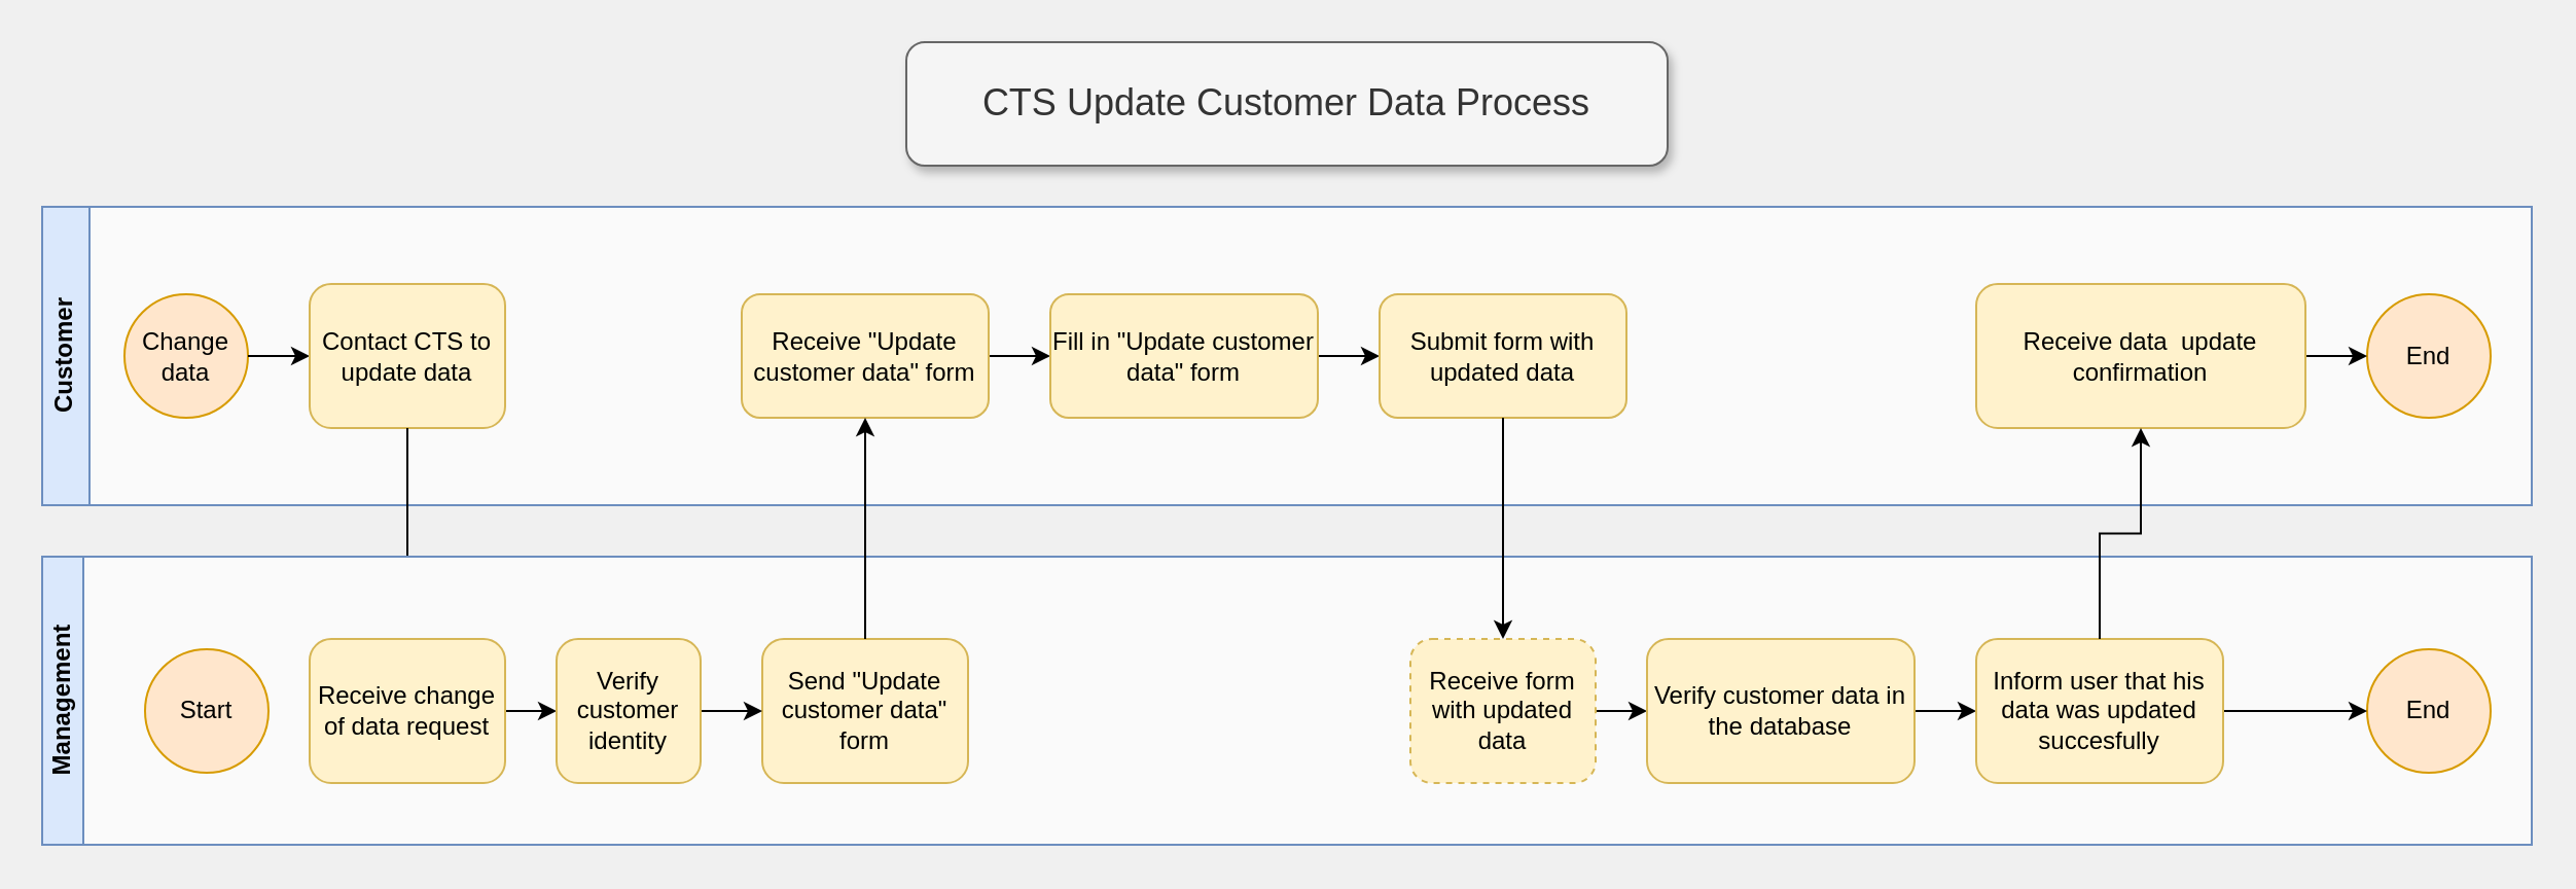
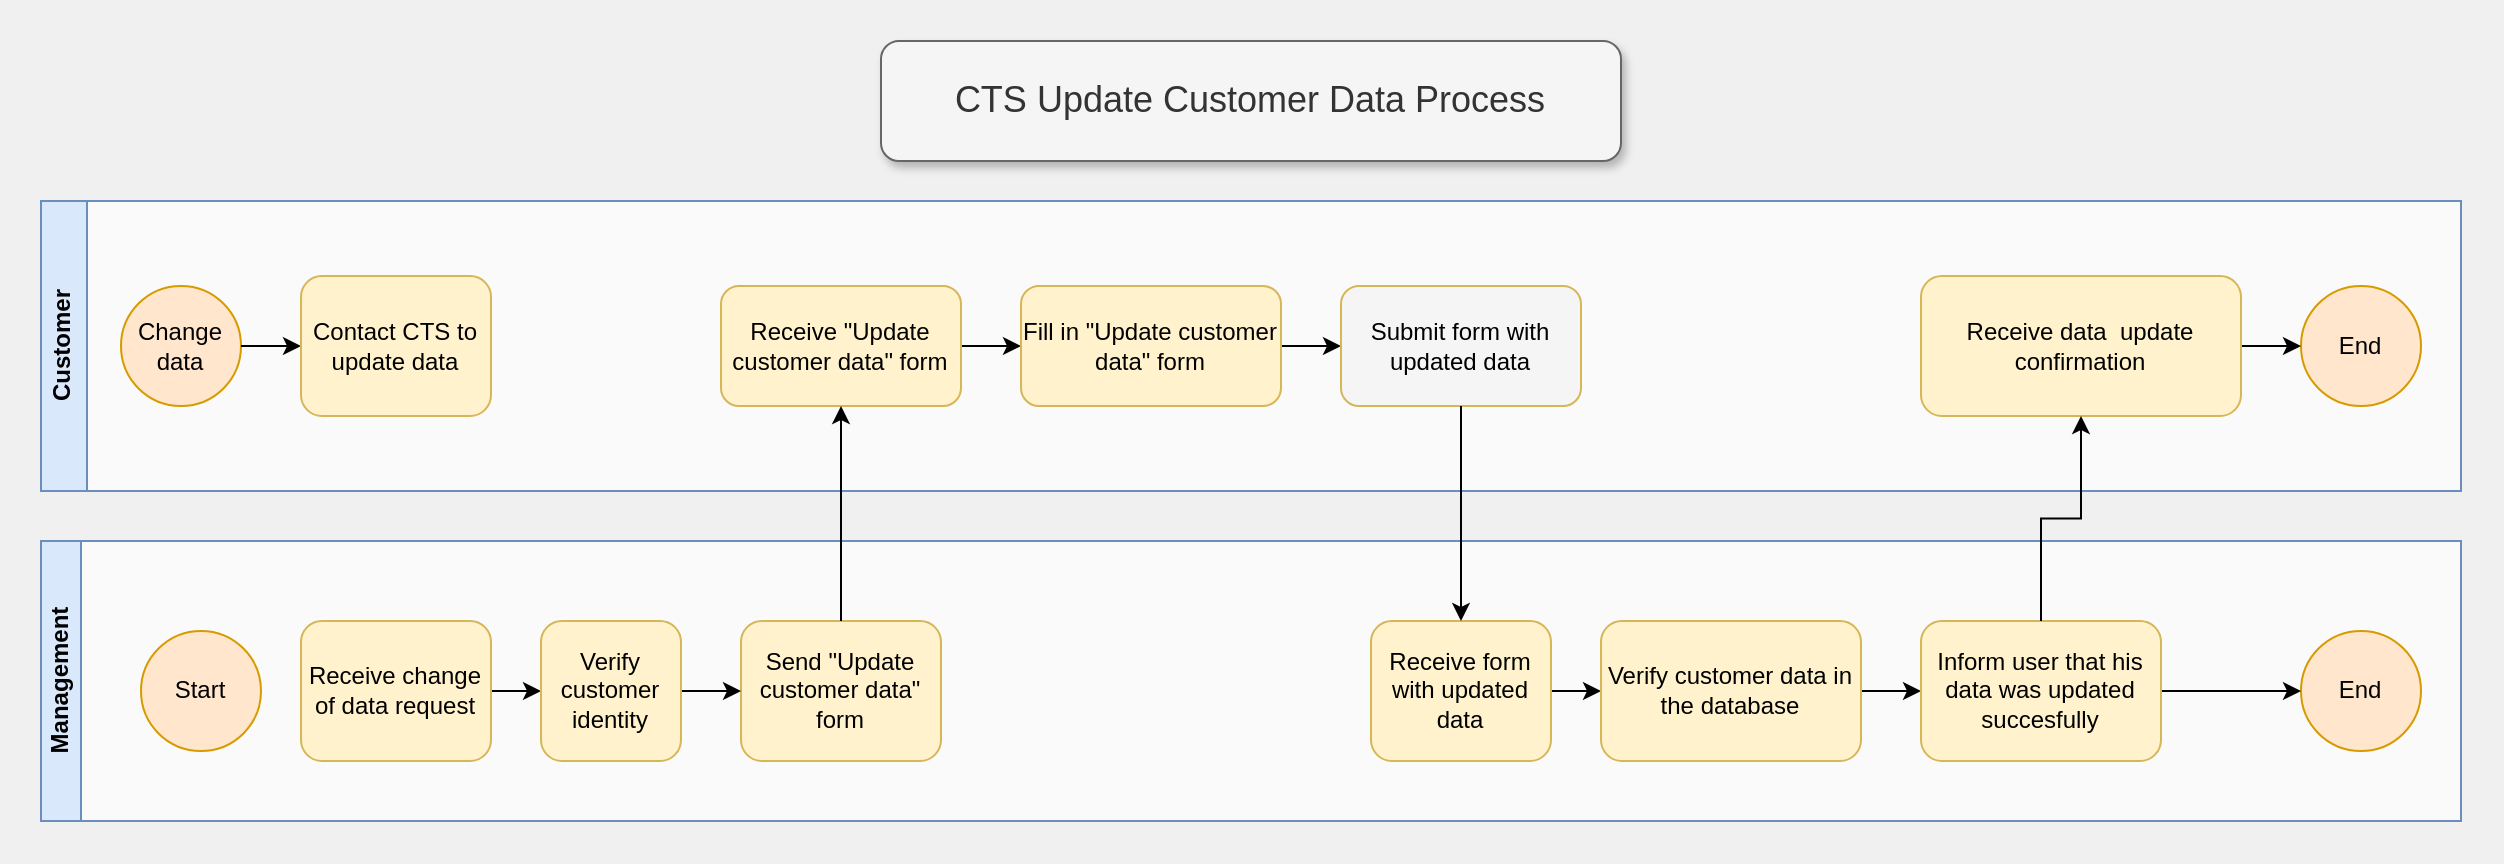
- <mxCell id="11" value="Submit form with updated data" style="whiteSpace=wrap;html=1;rounded=1;fillColor=#fff2cc;strokeColor=#d6b656;" vertex="1" parent="2"><mxGeometry x="650" y="42.5" width="120" height="60" as="geometry" /></mxCell>
+ <mxCell id="11" value="Submit form with updated data" style="whiteSpace=wrap;html=1;rounded=1;fillColor=#f5f5f5;strokeColor=#d6b656;" vertex="1" parent="2"><mxGeometry x="650" y="42.5" width="120" height="60" as="geometry" /></mxCell>
- <mxCell id="14" style="edgeStyle=orthogonalEdgeStyle;rounded=0;orthogonalLoop=1;jettySize=auto;html=1;entryX=0.5;entryY=0;entryDx=0;entryDy=0;fillColor=#fff2cc;strokeColor=#000000;" parent="1" source="5" target="17" edge="1"><mxGeometry relative="1" as="geometry"><mxPoint x="340" y="300" as="targetPoint" /></mxGeometry></mxCell>
- <mxCell id="22" value="Receive form with updated data" style="whiteSpace=wrap;html=1;rounded=1;fillColor=#fff2cc;strokeColor=#d6b656;dashed=1;" parent="15" vertex="1"><mxGeometry x="665" y="40" width="90" height="70" as="geometry" /></mxCell>
+ <mxCell id="22" value="Receive form with updated data" style="whiteSpace=wrap;html=1;rounded=1;fillColor=#fff2cc;strokeColor=#d6b656;" parent="15" vertex="1"><mxGeometry x="665" y="40" width="90" height="70" as="geometry" /></mxCell>
